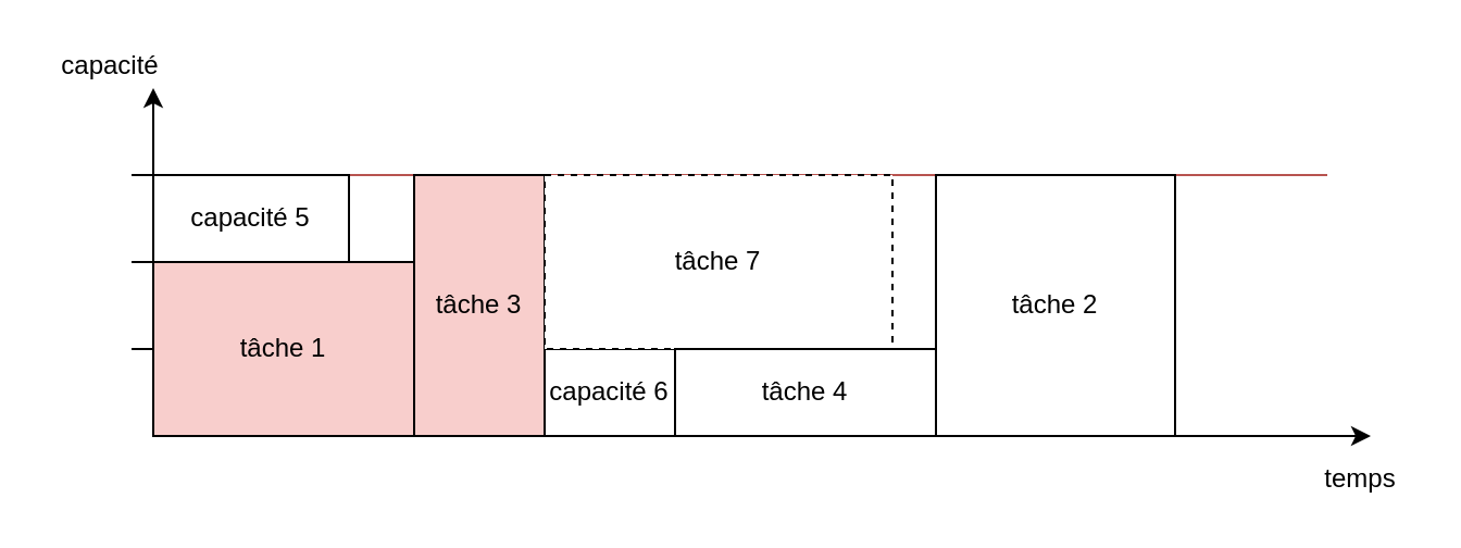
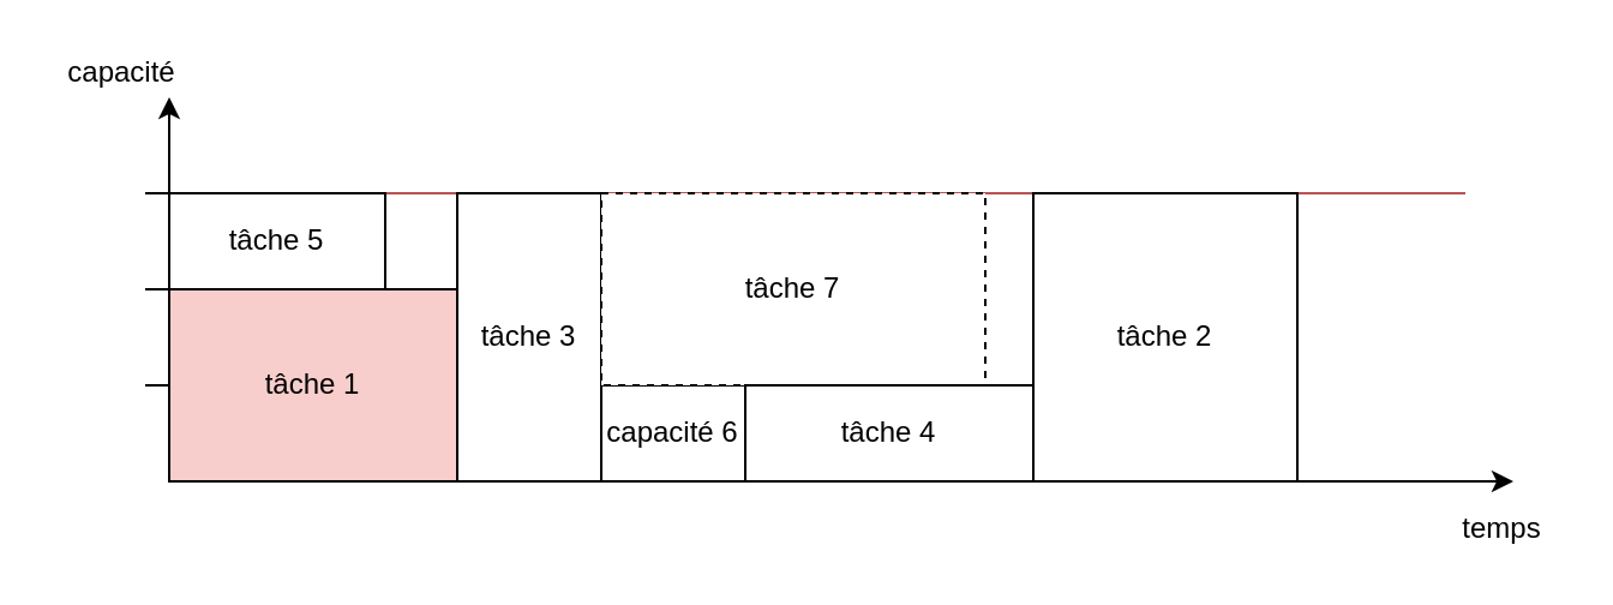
- <mxCell id="16" value="capacité 5" style="rounded=0;whiteSpace=wrap;html=1;" vertex="1" parent="1"><mxGeometry x="70" y="80" width="90" height="40" as="geometry" /></mxCell>
+ <mxCell id="16" value="tâche 5" style="rounded=0;whiteSpace=wrap;html=1;" vertex="1" parent="1"><mxGeometry x="70" y="80" width="90" height="40" as="geometry" /></mxCell>
- <mxCell id="11" value="tâche 3" style="rounded=0;whiteSpace=wrap;html=1;fillColor=#f8cecc;" vertex="1" parent="1"><mxGeometry x="190" y="80" width="60" height="120" as="geometry" /></mxCell>
+ <mxCell id="11" value="tâche 3" style="rounded=0;whiteSpace=wrap;html=1;" vertex="1" parent="1"><mxGeometry x="190" y="80" width="60" height="120" as="geometry" /></mxCell>
